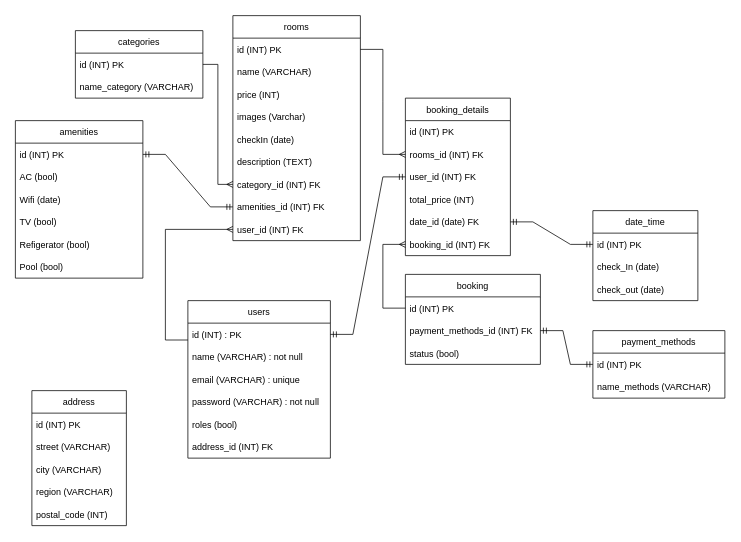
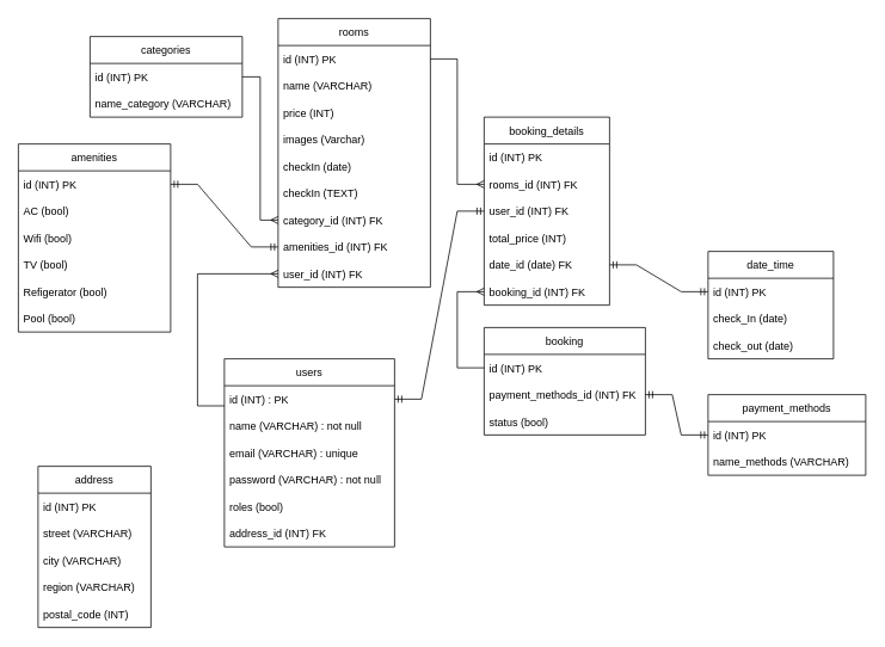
- <mxCell id="15" value="description (TEXT)" style="text;strokeColor=none;fillColor=none;align=left;verticalAlign=middle;spacingLeft=4;spacingRight=4;overflow=hidden;points=[[0,0.5],[1,0.5]];portConstraint=eastwest;rotatable=0;" parent="9" vertex="1"><mxGeometry y="180" width="170" height="30" as="geometry" /></mxCell>
+ <mxCell id="15" value="checkIn (TEXT)" style="text;strokeColor=none;fillColor=none;align=left;verticalAlign=middle;spacingLeft=4;spacingRight=4;overflow=hidden;points=[[0,0.5],[1,0.5]];portConstraint=eastwest;rotatable=0;" parent="9" vertex="1"><mxGeometry y="180" width="170" height="30" as="geometry" /></mxCell>
- <mxCell id="53" value="Wifi (date)" style="text;strokeColor=none;fillColor=none;align=left;verticalAlign=middle;spacingLeft=4;spacingRight=4;overflow=hidden;points=[[0,0.5],[1,0.5]];portConstraint=eastwest;rotatable=0;" parent="50" vertex="1"><mxGeometry y="90" width="170" height="30" as="geometry" /></mxCell>
+ <mxCell id="53" value="Wifi (bool)" style="text;strokeColor=none;fillColor=none;align=left;verticalAlign=middle;spacingLeft=4;spacingRight=4;overflow=hidden;points=[[0,0.5],[1,0.5]];portConstraint=eastwest;rotatable=0;" parent="50" vertex="1"><mxGeometry y="90" width="170" height="30" as="geometry" /></mxCell>
